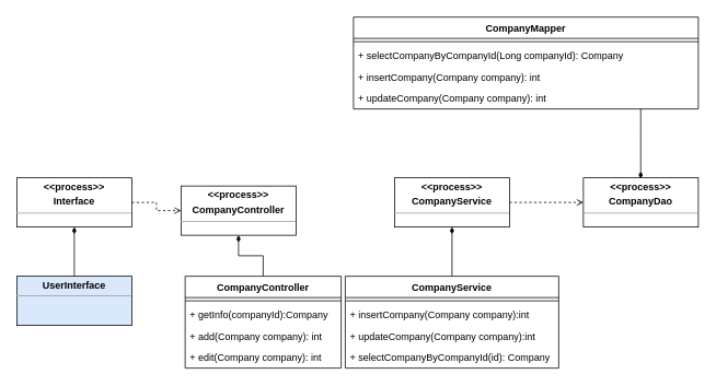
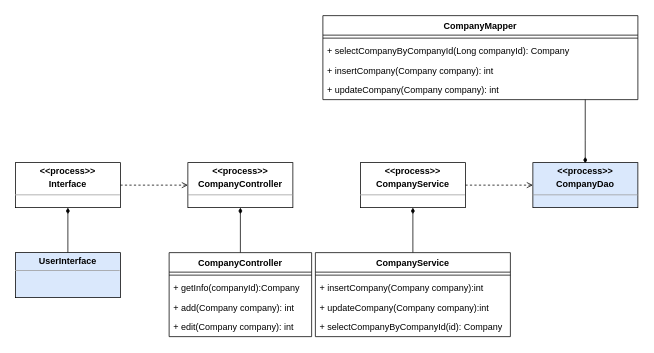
- <mxCell id="8" value="&lt;p style=&quot;margin: 0px ; margin-top: 4px ; text-align: center&quot;&gt;&lt;b&gt;&amp;lt;&amp;lt;process&amp;gt;&amp;gt;&lt;/b&gt;&lt;/p&gt;&lt;p style=&quot;margin: 0px ; margin-top: 4px ; text-align: center&quot;&gt;&lt;b&gt;CompanyDao&lt;/b&gt;&lt;/p&gt;&lt;hr size=&quot;1&quot;&gt;&lt;div style=&quot;height: 2px&quot;&gt;&lt;/div&gt;" style="verticalAlign=top;align=left;overflow=fill;fontSize=12;fontFamily=Helvetica;html=1;" vertex="1" parent="1"><mxGeometry x="710" y="216" width="140" height="60" as="geometry" /></mxCell>
+ <mxCell id="8" value="&lt;p style=&quot;margin: 0px ; margin-top: 4px ; text-align: center&quot;&gt;&lt;b&gt;&amp;lt;&amp;lt;process&amp;gt;&amp;gt;&lt;/b&gt;&lt;/p&gt;&lt;p style=&quot;margin: 0px ; margin-top: 4px ; text-align: center&quot;&gt;&lt;b&gt;CompanyDao&lt;/b&gt;&lt;/p&gt;&lt;hr size=&quot;1&quot;&gt;&lt;div style=&quot;height: 2px&quot;&gt;&lt;/div&gt;" style="verticalAlign=top;align=left;overflow=fill;fontSize=12;fontFamily=Helvetica;html=1;fillColor=#dae8fc;" vertex="1" parent="1"><mxGeometry x="710" y="216" width="140" height="60" as="geometry" /></mxCell>
- <mxCell id="4" value="&lt;p style=&quot;margin: 0px ; margin-top: 4px ; text-align: center&quot;&gt;&lt;b&gt;&amp;lt;&amp;lt;process&amp;gt;&amp;gt;&lt;/b&gt;&lt;/p&gt;&lt;p style=&quot;margin: 0px ; margin-top: 4px ; text-align: center&quot;&gt;&lt;b&gt;CompanyController&lt;/b&gt;&lt;/p&gt;&lt;hr size=&quot;1&quot;&gt;&lt;div style=&quot;height: 2px&quot;&gt;&lt;/div&gt;" style="verticalAlign=top;align=left;overflow=fill;fontSize=12;fontFamily=Helvetica;html=1;" vertex="1" parent="1"><mxGeometry x="220" y="226" width="140" height="60" as="geometry" /></mxCell>
+ <mxCell id="4" value="&lt;p style=&quot;margin: 0px ; margin-top: 4px ; text-align: center&quot;&gt;&lt;b&gt;&amp;lt;&amp;lt;process&amp;gt;&amp;gt;&lt;/b&gt;&lt;/p&gt;&lt;p style=&quot;margin: 0px ; margin-top: 4px ; text-align: center&quot;&gt;&lt;b&gt;CompanyController&lt;/b&gt;&lt;/p&gt;&lt;hr size=&quot;1&quot;&gt;&lt;div style=&quot;height: 2px&quot;&gt;&lt;/div&gt;" style="verticalAlign=top;align=left;overflow=fill;fontSize=12;fontFamily=Helvetica;html=1;" vertex="1" parent="1"><mxGeometry x="250" y="216" width="140" height="60" as="geometry" /></mxCell>
